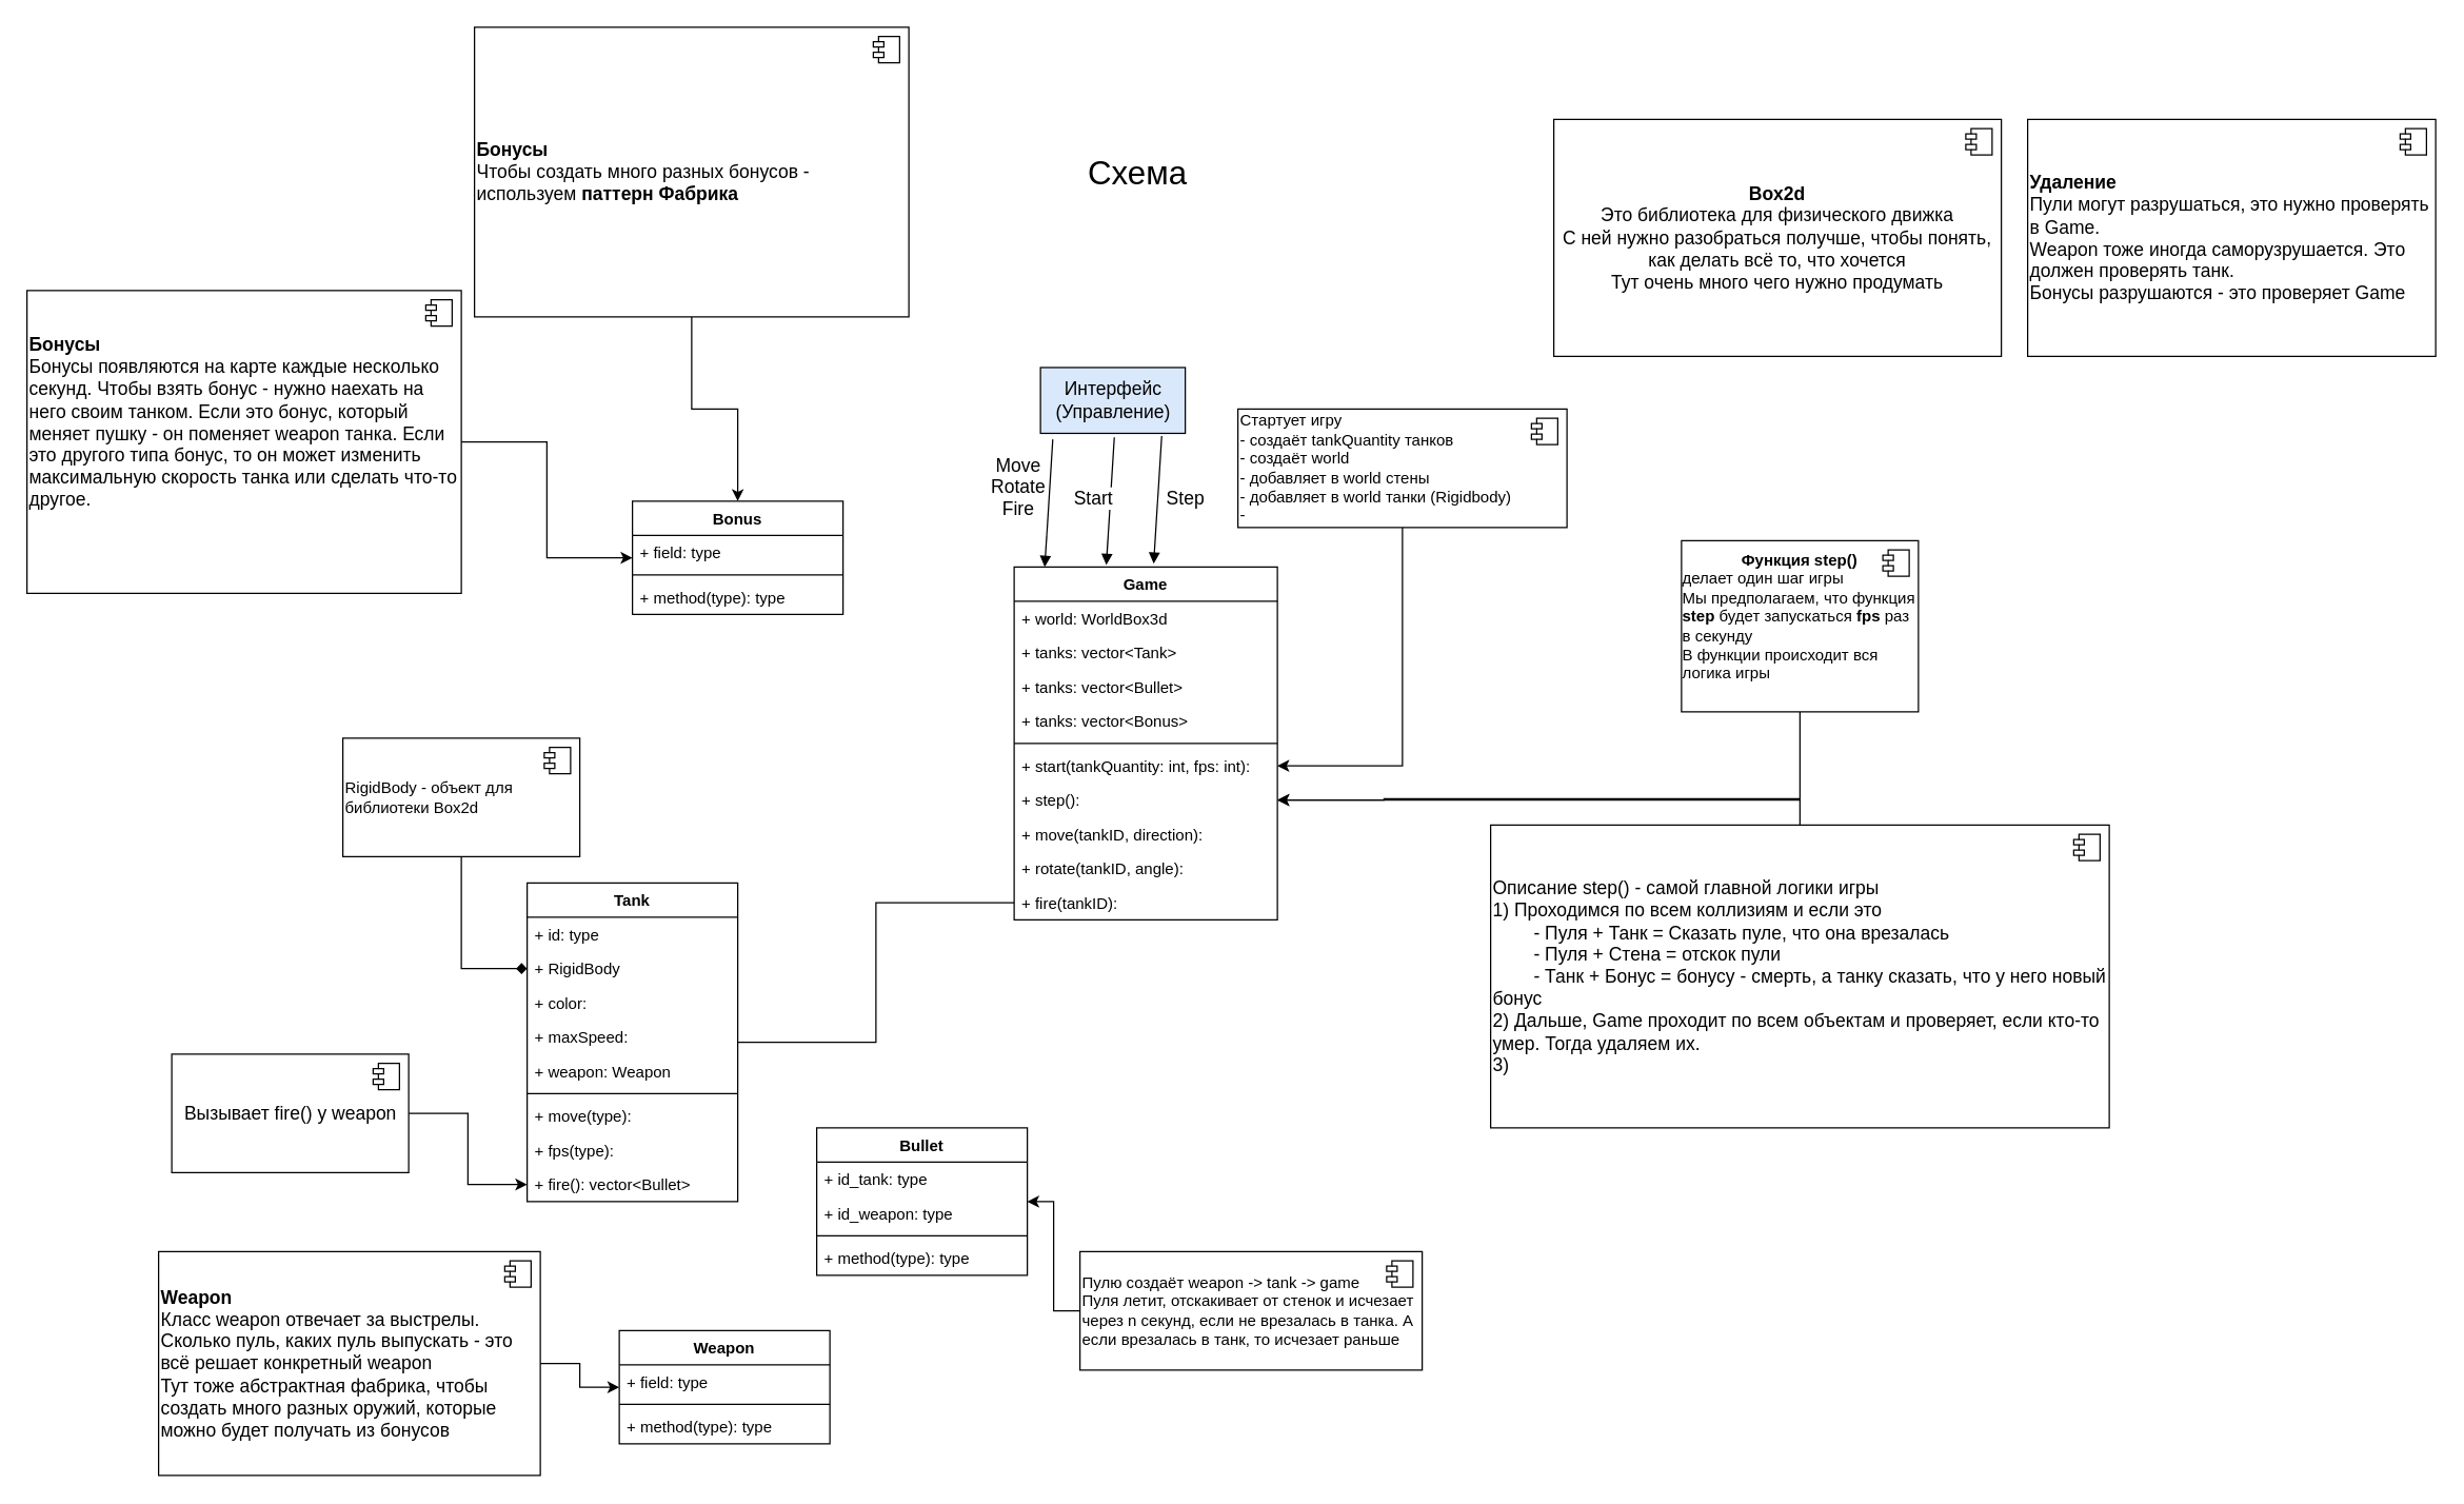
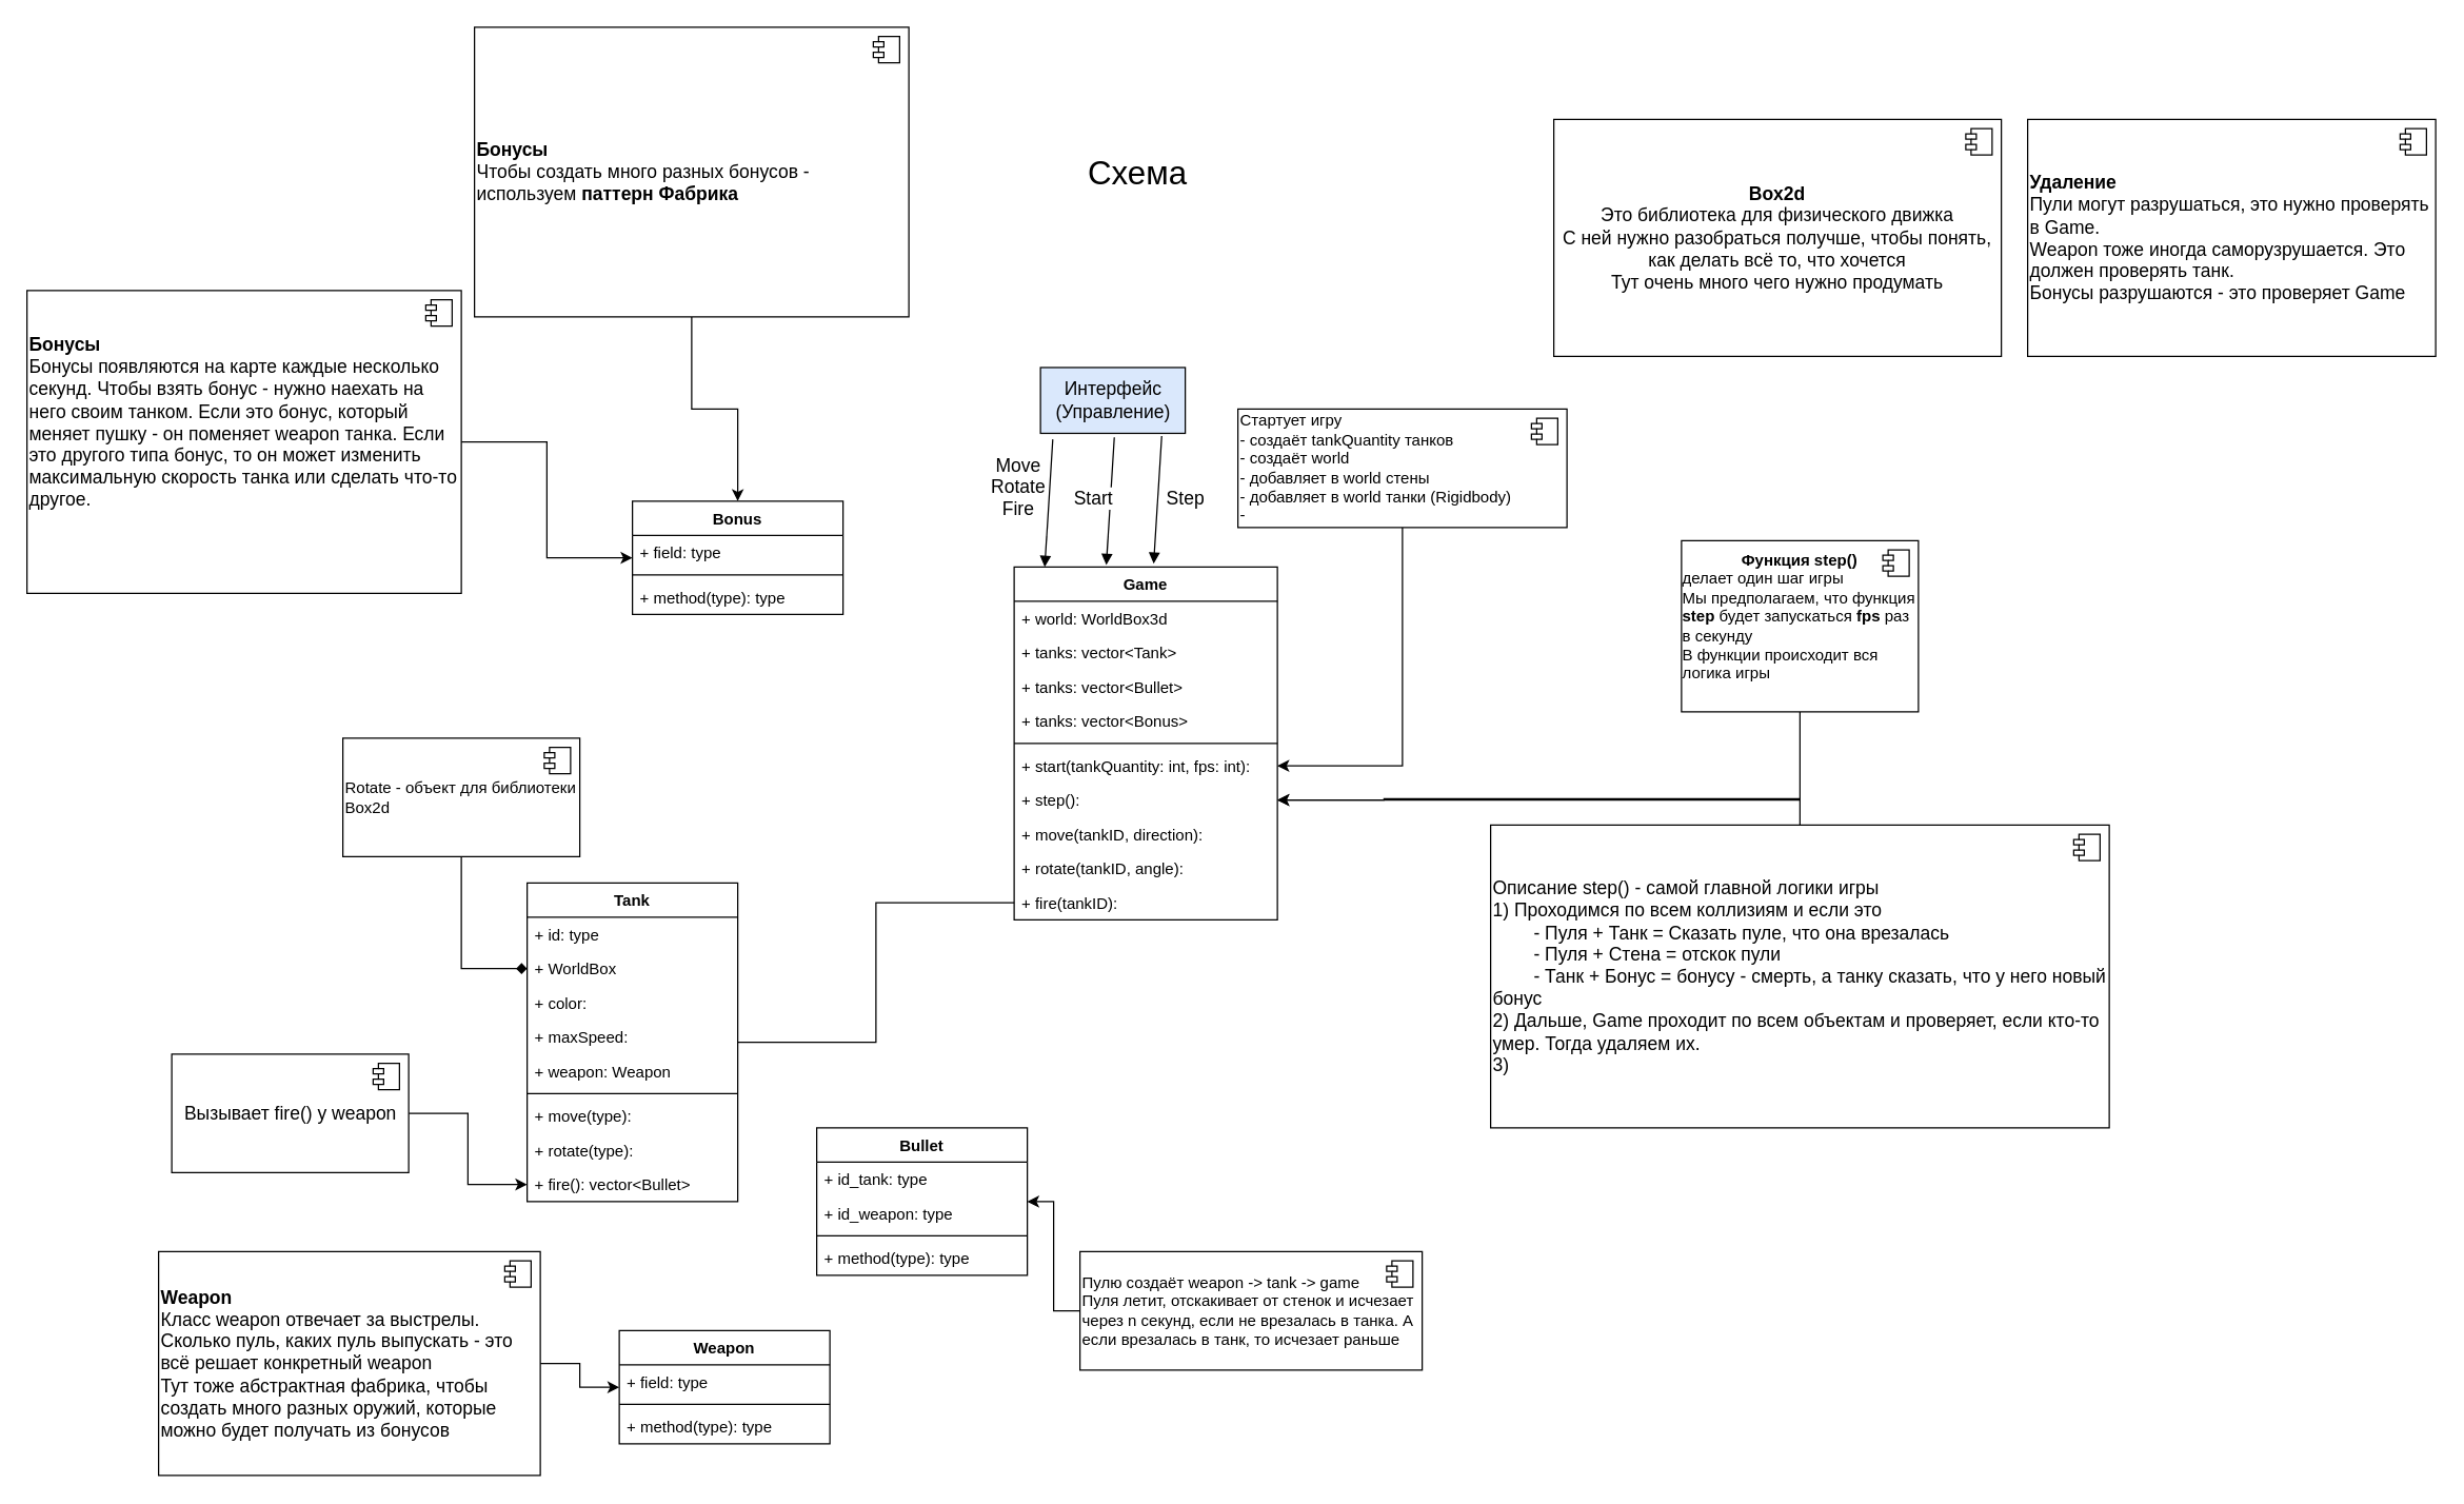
- <mxCell id="37" value="&lt;div&gt;RigidBody - объект для библиотеки Box2d&lt;br&gt;&lt;/div&gt;" style="html=1;dropTarget=0;align=left;labelPosition=center;verticalLabelPosition=middle;verticalAlign=middle;horizontal=1;whiteSpace=wrap;" parent="1" vertex="1"><mxGeometry x="260" y="560" width="180" height="90" as="geometry" /></mxCell>
+ <mxCell id="37" value="&lt;div&gt;Rotate - объект для библиотеки Box2d&lt;br&gt;&lt;/div&gt;" style="html=1;dropTarget=0;align=left;labelPosition=center;verticalLabelPosition=middle;verticalAlign=middle;horizontal=1;whiteSpace=wrap;" parent="1" vertex="1"><mxGeometry x="260" y="560" width="180" height="90" as="geometry" /></mxCell>
- <mxCell id="15" value="+ RigidBody" style="text;strokeColor=none;fillColor=none;align=left;verticalAlign=top;spacingLeft=4;spacingRight=4;overflow=hidden;rotatable=0;points=[[0,0.5],[1,0.5]];portConstraint=eastwest;" parent="13" vertex="1"><mxGeometry y="52" width="160" height="26" as="geometry" /></mxCell>
+ <mxCell id="15" value="+ WorldBox" style="text;strokeColor=none;fillColor=none;align=left;verticalAlign=top;spacingLeft=4;spacingRight=4;overflow=hidden;rotatable=0;points=[[0,0.5],[1,0.5]];portConstraint=eastwest;" parent="13" vertex="1"><mxGeometry y="52" width="160" height="26" as="geometry" /></mxCell>
- <mxCell id="21" value="+ fps(type):" style="text;strokeColor=none;fillColor=none;align=left;verticalAlign=top;spacingLeft=4;spacingRight=4;overflow=hidden;rotatable=0;points=[[0,0.5],[1,0.5]];portConstraint=eastwest;" parent="13" vertex="1"><mxGeometry y="190" width="160" height="26" as="geometry" /></mxCell>
+ <mxCell id="21" value="+ rotate(type):" style="text;strokeColor=none;fillColor=none;align=left;verticalAlign=top;spacingLeft=4;spacingRight=4;overflow=hidden;rotatable=0;points=[[0,0.5],[1,0.5]];portConstraint=eastwest;" parent="13" vertex="1"><mxGeometry y="190" width="160" height="26" as="geometry" /></mxCell>
